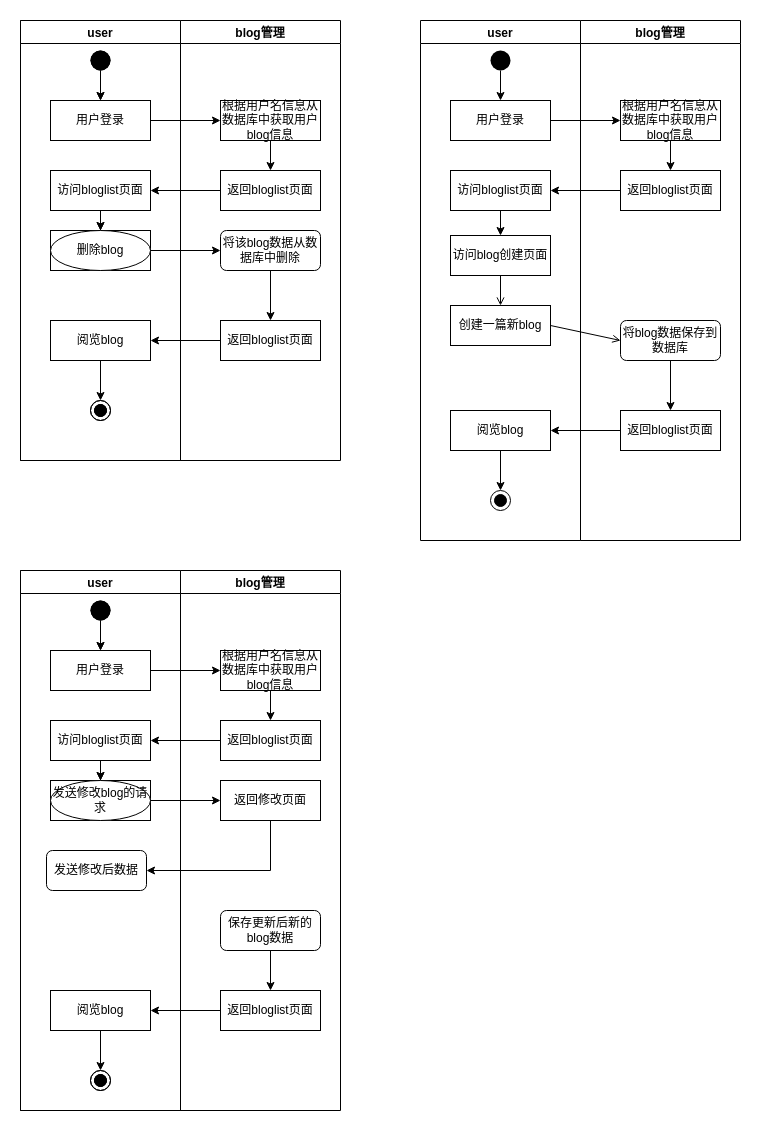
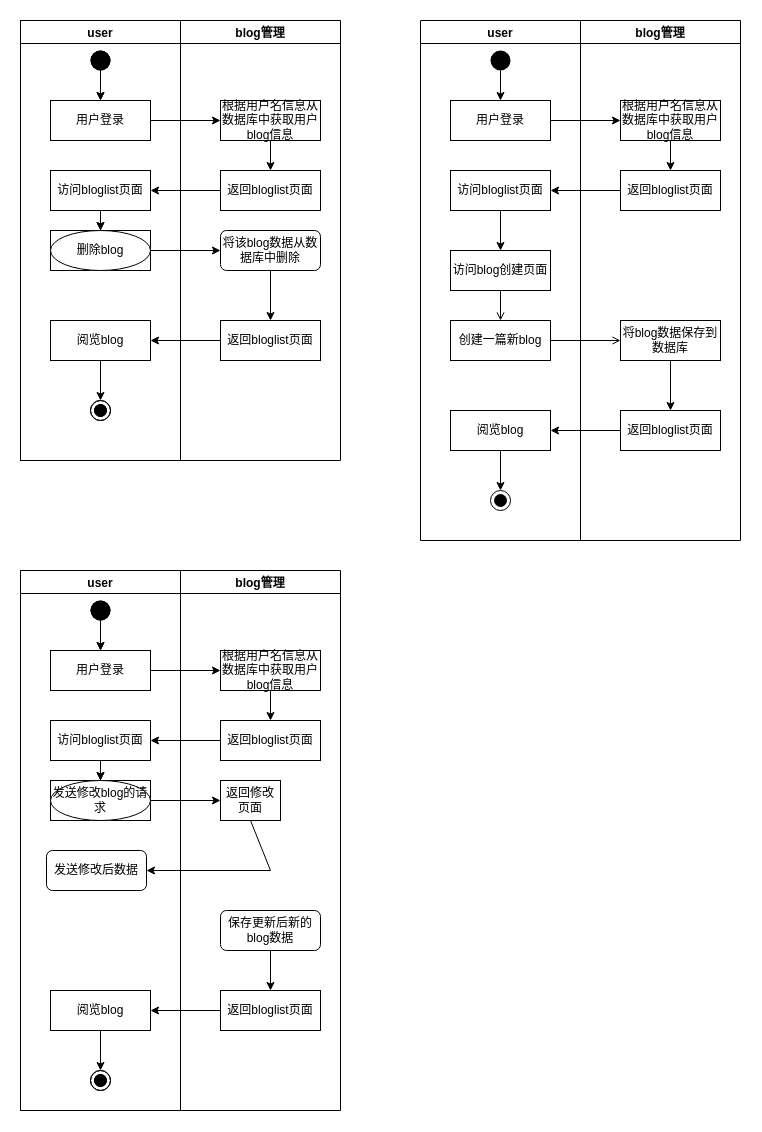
- <mxCell id="4" value="访问blog创建页面" style="rounded=0;whiteSpace=wrap;html=1;" parent="2" vertex="1"><mxGeometry x="30" y="215" width="100" height="40" as="geometry" /></mxCell>
+ <mxCell id="4" value="访问blog创建页面" style="rounded=0;whiteSpace=wrap;html=1;" parent="2" vertex="1"><mxGeometry x="30" y="230" width="100" height="40" as="geometry" /></mxCell>
- <mxCell id="7" value="创建一篇新blog" style="rounded=0;whiteSpace=wrap;html=1;" parent="2" vertex="1"><mxGeometry x="30" y="285" width="100" height="40" as="geometry" /></mxCell>
+ <mxCell id="7" value="创建一篇新blog" style="rounded=0;whiteSpace=wrap;html=1;" parent="2" vertex="1"><mxGeometry x="30" y="300" width="100" height="40" as="geometry" /></mxCell>
- <mxCell id="15" value="将blog数据保存到数据库" style="whiteSpace=wrap;html=1;rounded=1;" parent="14" vertex="1"><mxGeometry x="40" y="300" width="100" height="40" as="geometry" /></mxCell>
+ <mxCell id="15" value="将blog数据保存到数据库" style="rounded=0;whiteSpace=wrap;html=1;" parent="14" vertex="1"><mxGeometry x="40" y="300" width="100" height="40" as="geometry" /></mxCell>
- <mxCell id="74" value="返回修改页面" style="rounded=0;whiteSpace=wrap;html=1;" vertex="1" parent="73"><mxGeometry x="40" y="210" width="100" height="40" as="geometry" /></mxCell>
+ <mxCell id="74" value="返回修改页面" style="rounded=0;whiteSpace=wrap;html=1;" vertex="1" parent="73"><mxGeometry x="40" y="210" width="60" height="40" as="geometry" /></mxCell>
